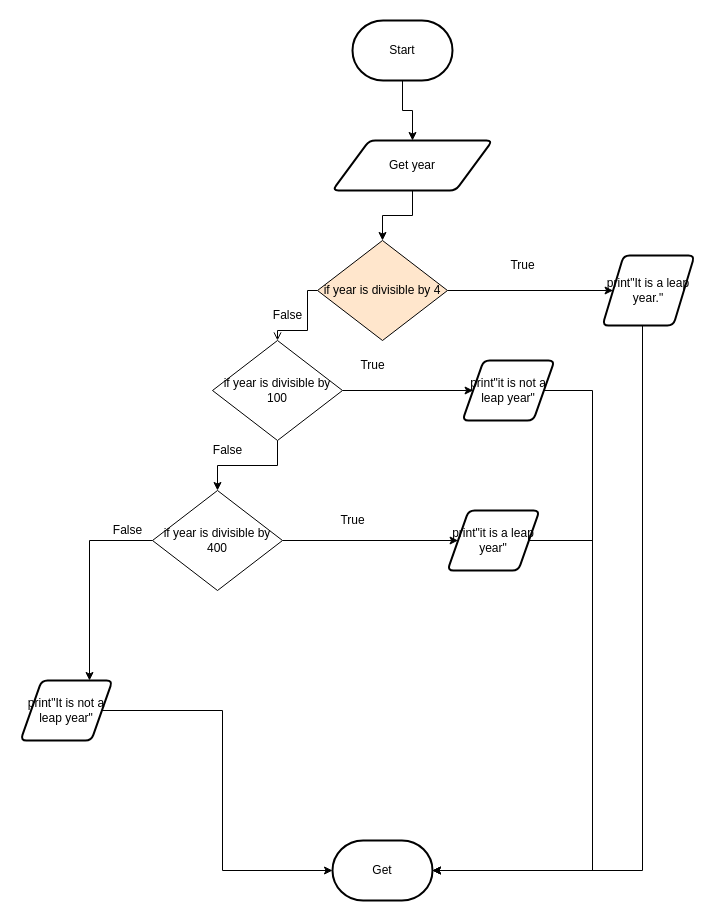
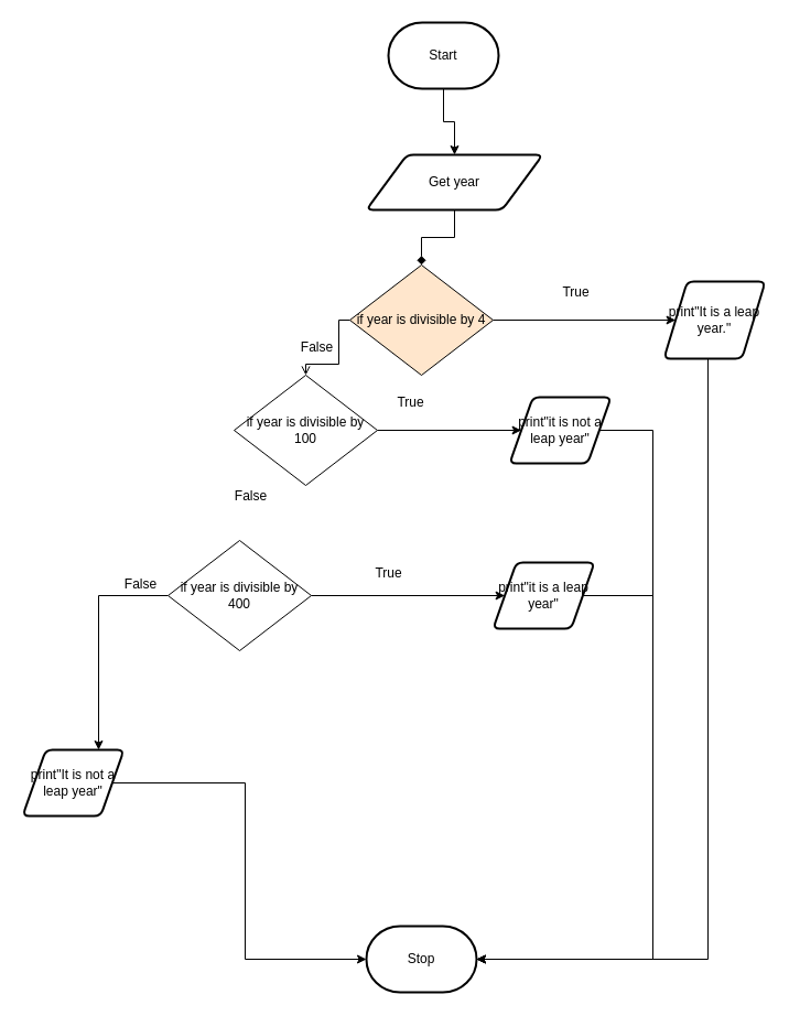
- <mxCell id="2" style="edgeStyle=orthogonalEdgeStyle;rounded=0;html=1;entryX=0.5;entryY=0;entryDx=0;entryDy=0;" edge="1" parent="1" source="3" target="11"><mxGeometry relative="1" as="geometry" /></mxCell>
+ <mxCell id="2" style="edgeStyle=orthogonalEdgeStyle;rounded=0;html=1;entryX=0.5;entryY=0;entryDx=0;entryDy=0;endArrow=diamond;" edge="1" parent="1" source="3" target="11"><mxGeometry relative="1" as="geometry" /></mxCell>
- <mxCell id="15" style="edgeStyle=orthogonalEdgeStyle;rounded=0;html=1;entryX=0.5;entryY=0;entryDx=0;entryDy=0;" edge="1" parent="1" source="16" target="19"><mxGeometry relative="1" as="geometry" /></mxCell>
- <mxCell id="6" value="Get" style="strokeWidth=2;html=1;shape=mxgraph.flowchart.terminator;whiteSpace=wrap;" parent="1" vertex="1"><mxGeometry x="332" y="840" width="100" height="60" as="geometry" /></mxCell>
+ <mxCell id="6" value="Stop" style="strokeWidth=2;html=1;shape=mxgraph.flowchart.terminator;whiteSpace=wrap;" parent="1" vertex="1"><mxGeometry x="332" y="840" width="100" height="60" as="geometry" /></mxCell>
